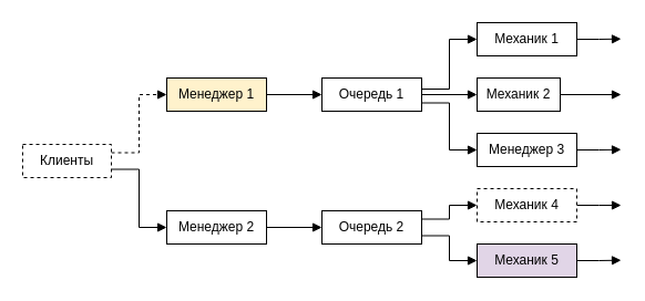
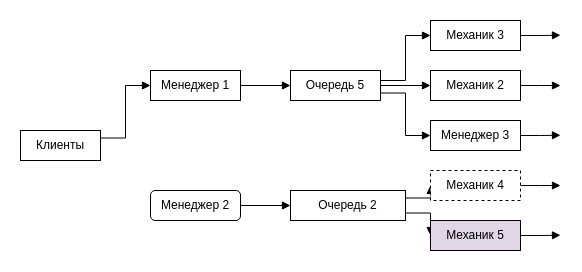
- <mxCell id="17" value="Механик 1" style="rounded=0;whiteSpace=wrap;html=1;" vertex="1" parent="1"><mxGeometry x="430" y="20" width="90" height="30" as="geometry" /></mxCell>
+ <mxCell id="17" value="Механик 3" style="rounded=0;whiteSpace=wrap;html=1;" vertex="1" parent="1"><mxGeometry x="430" y="20" width="90" height="30" as="geometry" /></mxCell>
- <mxCell id="6" value="Менеджер 1" style="rounded=0;whiteSpace=wrap;html=1;fillColor=#fff2cc;" vertex="1" parent="1"><mxGeometry x="150" y="70" width="90" height="30" as="geometry" /></mxCell>
+ <mxCell id="6" value="Менеджер 1" style="rounded=0;whiteSpace=wrap;html=1;" vertex="1" parent="1"><mxGeometry x="150" y="70" width="90" height="30" as="geometry" /></mxCell>
- <mxCell id="12" value="Очередь 1" style="rounded=0;whiteSpace=wrap;html=1;" vertex="1" parent="1"><mxGeometry x="290" y="70" width="90" height="30" as="geometry" /></mxCell>
+ <mxCell id="12" value="Очередь 5" style="rounded=0;whiteSpace=wrap;html=1;" vertex="1" parent="1"><mxGeometry x="290" y="70" width="90" height="30" as="geometry" /></mxCell>
- <mxCell id="21" value="Механик 2" style="rounded=0;whiteSpace=wrap;html=1;" vertex="1" parent="1"><mxGeometry x="430" y="70" width="75" height="30" as="geometry" /></mxCell>
+ <mxCell id="21" value="Механик 2" style="rounded=0;whiteSpace=wrap;html=1;" vertex="1" parent="1"><mxGeometry x="430" y="70" width="90" height="30" as="geometry" /></mxCell>
- <mxCell id="3" style="edgeStyle=orthogonalEdgeStyle;rounded=0;orthogonalLoop=1;jettySize=auto;html=1;exitX=1;exitY=0.25;exitDx=0;exitDy=0;entryX=0;entryY=0.5;entryDx=0;entryDy=0;endArrow=block;endFill=1;dashed=1;" edge="1" parent="1" source="4" target="6"><mxGeometry relative="1" as="geometry" /></mxCell>
+ <mxCell id="3" style="edgeStyle=orthogonalEdgeStyle;rounded=0;orthogonalLoop=1;jettySize=auto;html=1;exitX=1;exitY=0.25;exitDx=0;exitDy=0;entryX=0;entryY=0.5;entryDx=0;entryDy=0;endArrow=block;endFill=1;" edge="1" parent="1" source="4" target="6"><mxGeometry relative="1" as="geometry" /></mxCell>
- <mxCell id="4" value="Клиенты" style="rounded=0;whiteSpace=wrap;html=1;dashed=1;" vertex="1" parent="1"><mxGeometry x="20" y="130" width="80" height="30" as="geometry" /></mxCell>
+ <mxCell id="4" value="Клиенты" style="rounded=0;whiteSpace=wrap;html=1;" vertex="1" parent="1"><mxGeometry x="20" y="130" width="80" height="30" as="geometry" /></mxCell>
- <mxCell id="2" style="edgeStyle=orthogonalEdgeStyle;rounded=0;orthogonalLoop=1;jettySize=auto;html=1;exitX=1;exitY=0.75;exitDx=0;exitDy=0;entryX=0;entryY=0.5;entryDx=0;entryDy=0;endArrow=block;endFill=1;" edge="1" parent="1" source="4" target="8"><mxGeometry relative="1" as="geometry" /></mxCell>
- <mxCell id="8" value="Менеджер 2" style="rounded=0;whiteSpace=wrap;html=1;" vertex="1" parent="1"><mxGeometry x="150" y="190" width="90" height="30" as="geometry" /></mxCell>
+ <mxCell id="8" value="Менеджер 2" style="whiteSpace=wrap;html=1;rounded=1;" vertex="1" parent="1"><mxGeometry x="150" y="190" width="90" height="30" as="geometry" /></mxCell>
- <mxCell id="15" value="Очередь 2" style="rounded=0;whiteSpace=wrap;html=1;" vertex="1" parent="1"><mxGeometry x="290" y="190" width="90" height="30" as="geometry" /></mxCell>
+ <mxCell id="15" value="Очередь 2" style="rounded=0;whiteSpace=wrap;html=1;" vertex="1" parent="1"><mxGeometry x="290" y="190" width="115" height="30" as="geometry" /></mxCell>
